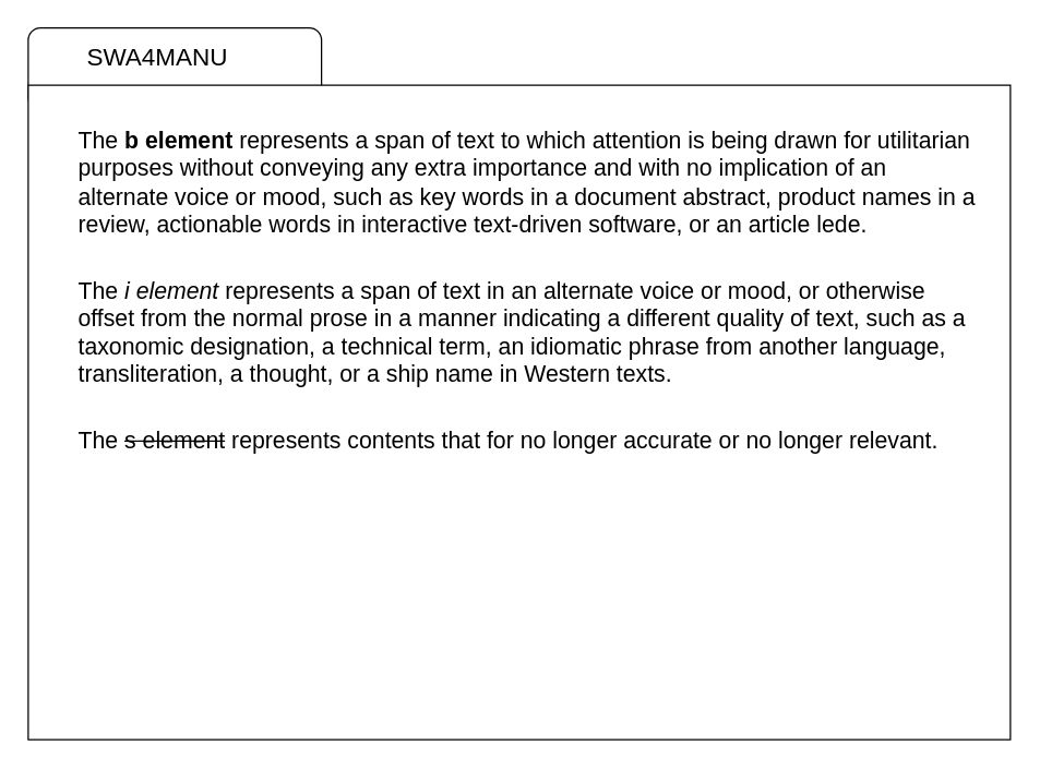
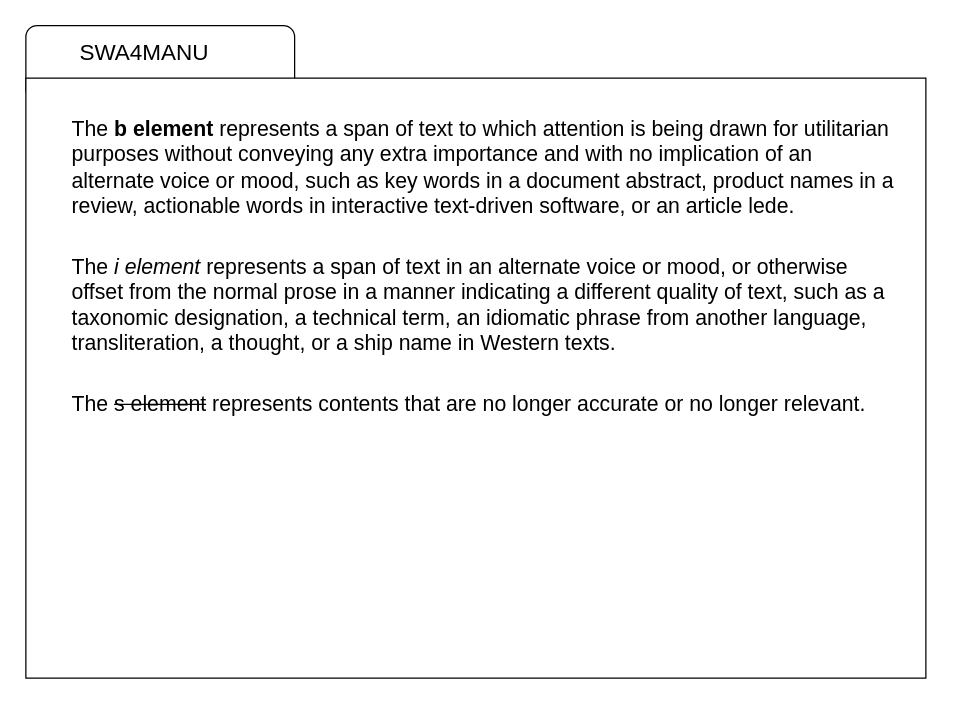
- <mxCell id="8" value="&lt;div&gt;The &lt;strike&gt;s element&lt;/strike&gt; represents contents that for no longer accurate or no longer&amp;nbsp;&lt;span&gt;relevant.&lt;/span&gt;&lt;/div&gt;" style="text;html=1;strokeColor=none;fillColor=none;align=left;verticalAlign=top;whiteSpace=wrap;rounded=0;fontSize=17;" vertex="1" parent="2"><mxGeometry x="35" y="287" width="665" height="20" as="geometry" /></mxCell>
+ <mxCell id="8" value="&lt;div&gt;The &lt;strike&gt;s element&lt;/strike&gt; represents contents that are no longer accurate or no longer&amp;nbsp;&lt;span&gt;relevant.&lt;/span&gt;&lt;/div&gt;" style="text;html=1;strokeColor=none;fillColor=none;align=left;verticalAlign=top;whiteSpace=wrap;rounded=0;fontSize=17;" vertex="1" parent="2"><mxGeometry x="35" y="287" width="665" height="20" as="geometry" /></mxCell>
